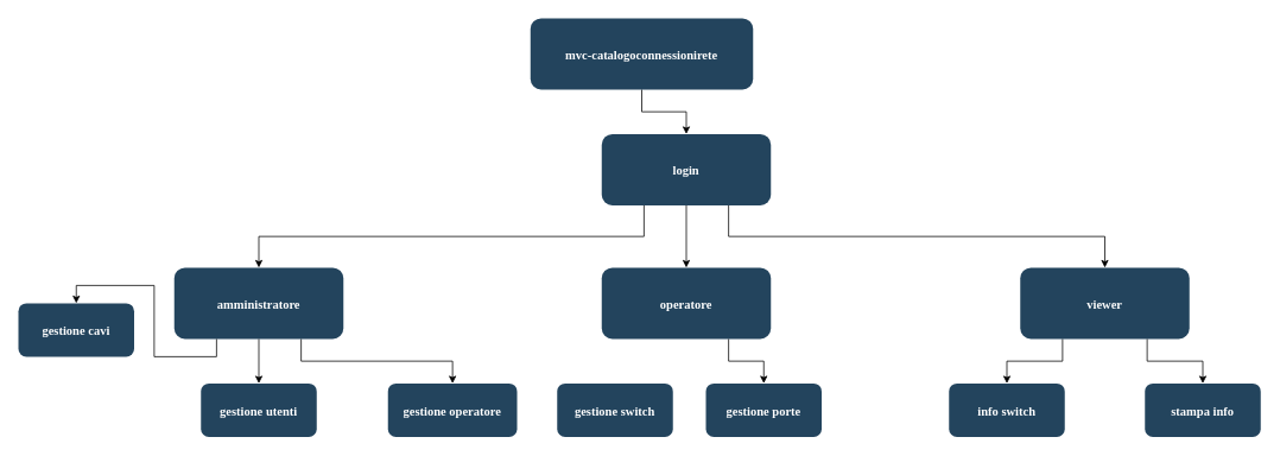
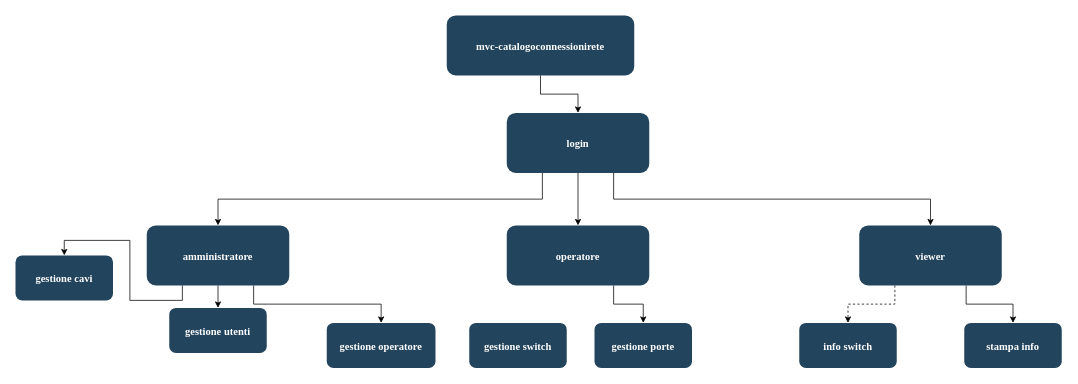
- <mxCell id="4" style="edgeStyle=orthogonalEdgeStyle;rounded=0;orthogonalLoop=1;jettySize=auto;html=1;exitX=0.25;exitY=1;exitDx=0;exitDy=0;entryX=0.5;entryY=0;entryDx=0;entryDy=0;" edge="1" parent="1" source="6" target="22"><mxGeometry relative="1" as="geometry" /></mxCell>
+ <mxCell id="4" style="edgeStyle=orthogonalEdgeStyle;rounded=0;orthogonalLoop=1;jettySize=auto;html=1;exitX=0.25;exitY=1;exitDx=0;exitDy=0;entryX=0.5;entryY=0;entryDx=0;entryDy=0;dashed=1;" edge="1" parent="1" source="6" target="22"><mxGeometry relative="1" as="geometry" /></mxCell>
- <mxCell id="17" value="gestione utenti" style="rounded=1;fillColor=#23445D;gradientColor=none;strokeColor=none;fontColor=#FFFFFF;fontStyle=1;fontFamily=Tahoma;fontSize=14" parent="1" vertex="1"><mxGeometry x="225" y="430" width="130" height="60" as="geometry" /></mxCell>
+ <mxCell id="17" value="gestione utenti" style="rounded=1;fillColor=#23445D;gradientColor=none;strokeColor=none;fontColor=#FFFFFF;fontStyle=1;fontFamily=Tahoma;fontSize=14" parent="1" vertex="1"><mxGeometry x="225" y="410" width="130" height="60" as="geometry" /></mxCell>
